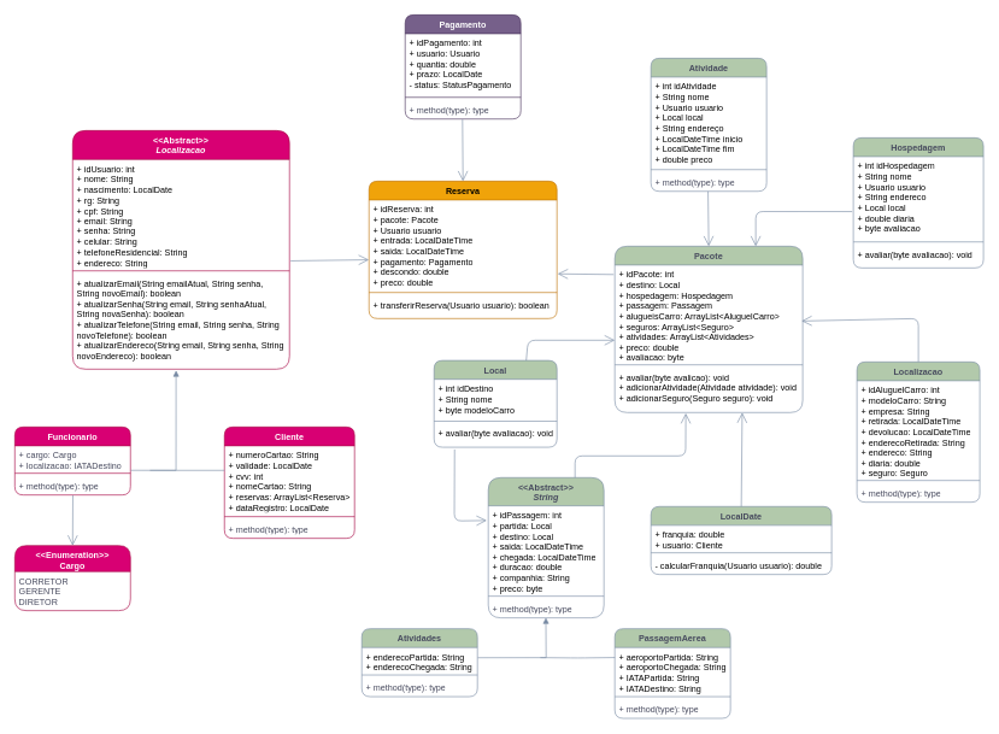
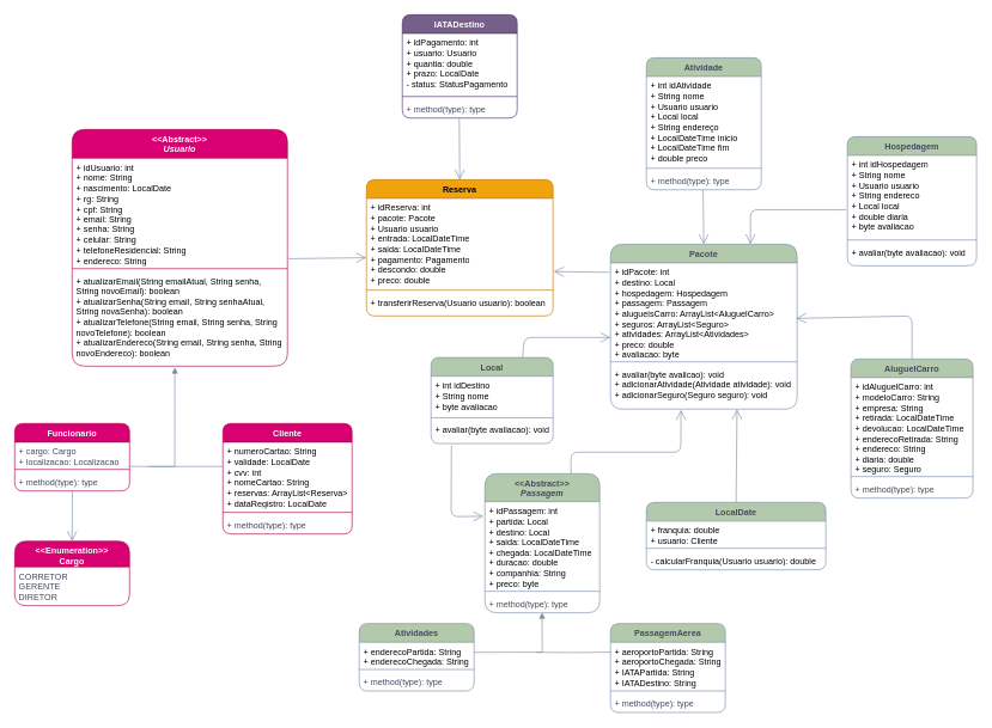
- <mxCell id="46" value="Pagamento" style="swimlane;fontStyle=1;align=center;verticalAlign=top;childLayout=stackLayout;horizontal=1;startSize=26;horizontalStack=0;resizeParent=1;resizeParentMax=0;resizeLast=0;collapsible=1;marginBottom=0;whiteSpace=wrap;html=1;rounded=1;strokeColor=#432D57;fontColor=#ffffff;fillColor=#76608a;" parent="1" vertex="1"><mxGeometry x="560" y="20" width="160" height="144" as="geometry" /></mxCell>
+ <mxCell id="46" value="IATADestino" style="swimlane;fontStyle=1;align=center;verticalAlign=top;childLayout=stackLayout;horizontal=1;startSize=26;horizontalStack=0;resizeParent=1;resizeParentMax=0;resizeLast=0;collapsible=1;marginBottom=0;whiteSpace=wrap;html=1;rounded=1;strokeColor=#432D57;fontColor=#ffffff;fillColor=#76608a;" parent="1" vertex="1"><mxGeometry x="560" y="20" width="160" height="144" as="geometry" /></mxCell>
- <mxCell id="50" value="&amp;lt;&amp;lt;Abstract&amp;gt;&amp;gt;&lt;br&gt;&lt;i&gt;Localizacao&lt;/i&gt;" style="swimlane;fontStyle=1;align=center;verticalAlign=top;childLayout=stackLayout;horizontal=1;startSize=40;horizontalStack=0;resizeParent=1;resizeParentMax=0;resizeLast=0;collapsible=1;marginBottom=0;whiteSpace=wrap;html=1;rounded=1;strokeColor=#A50040;fillColor=#d80073;fontColor=#ffffff;" parent="1" vertex="1"><mxGeometry x="100" y="180" width="300" height="330" as="geometry" /></mxCell>
+ <mxCell id="50" value="&amp;lt;&amp;lt;Abstract&amp;gt;&amp;gt;&lt;br&gt;&lt;i&gt;Usuario&lt;/i&gt;" style="swimlane;fontStyle=1;align=center;verticalAlign=top;childLayout=stackLayout;horizontal=1;startSize=40;horizontalStack=0;resizeParent=1;resizeParentMax=0;resizeLast=0;collapsible=1;marginBottom=0;whiteSpace=wrap;html=1;rounded=1;strokeColor=#A50040;fillColor=#d80073;fontColor=#ffffff;" parent="1" vertex="1"><mxGeometry x="100" y="180" width="300" height="330" as="geometry" /></mxCell>
- <mxCell id="30" value="Localizacao" style="swimlane;fontStyle=1;align=center;verticalAlign=top;childLayout=stackLayout;horizontal=1;startSize=26;horizontalStack=0;resizeParent=1;resizeParentMax=0;resizeLast=0;collapsible=1;marginBottom=0;whiteSpace=wrap;html=1;rounded=1;strokeColor=#788AA3;fontColor=#46495D;fillColor=#B2C9AB;" parent="1" vertex="1"><mxGeometry x="1185" y="500" width="170" height="194" as="geometry" /></mxCell>
+ <mxCell id="30" value="AluguelCarro" style="swimlane;fontStyle=1;align=center;verticalAlign=top;childLayout=stackLayout;horizontal=1;startSize=26;horizontalStack=0;resizeParent=1;resizeParentMax=0;resizeLast=0;collapsible=1;marginBottom=0;whiteSpace=wrap;html=1;rounded=1;strokeColor=#788AA3;fontColor=#46495D;fillColor=#B2C9AB;" parent="1" vertex="1"><mxGeometry x="1185" y="500" width="170" height="194" as="geometry" /></mxCell>
- <mxCell id="27" value="&lt;font color=&quot;#000000&quot;&gt;+ int idDestino&lt;br&gt;+ String nome&lt;br&gt;+ byte modeloCarro&lt;br&gt;&lt;/font&gt;" style="text;strokeColor=none;fillColor=none;align=left;verticalAlign=top;spacingLeft=4;spacingRight=4;overflow=hidden;rotatable=0;points=[[0,0.5],[1,0.5]];portConstraint=eastwest;whiteSpace=wrap;html=1;fontColor=#46495D;" parent="26" vertex="1"><mxGeometry y="26" width="170" height="54" as="geometry" /></mxCell>
+ <mxCell id="27" value="&lt;font color=&quot;#000000&quot;&gt;+ int idDestino&lt;br&gt;+ String nome&lt;br&gt;+ byte avaliacao&lt;br&gt;&lt;/font&gt;" style="text;strokeColor=none;fillColor=none;align=left;verticalAlign=top;spacingLeft=4;spacingRight=4;overflow=hidden;rotatable=0;points=[[0,0.5],[1,0.5]];portConstraint=eastwest;whiteSpace=wrap;html=1;fontColor=#46495D;" parent="26" vertex="1"><mxGeometry y="26" width="170" height="54" as="geometry" /></mxCell>
- <mxCell id="59" value="+ cargo: Cargo&lt;br&gt;+ localizacao: IATADestino" style="text;strokeColor=none;fillColor=none;align=left;verticalAlign=top;spacingLeft=4;spacingRight=4;overflow=hidden;rotatable=0;points=[[0,0.5],[1,0.5]];portConstraint=eastwest;whiteSpace=wrap;html=1;fontColor=#46495D;" parent="58" vertex="1"><mxGeometry y="26" width="160" height="34" as="geometry" /></mxCell>
+ <mxCell id="59" value="+ cargo: Cargo&lt;br&gt;+ localizacao: Localizacao" style="text;strokeColor=none;fillColor=none;align=left;verticalAlign=top;spacingLeft=4;spacingRight=4;overflow=hidden;rotatable=0;points=[[0,0.5],[1,0.5]];portConstraint=eastwest;whiteSpace=wrap;html=1;fontColor=#46495D;" parent="58" vertex="1"><mxGeometry y="26" width="160" height="34" as="geometry" /></mxCell>
- <mxCell id="10" value="&amp;lt;&amp;lt;Abstract&amp;gt;&amp;gt;&lt;br&gt;&lt;i&gt;String&lt;/i&gt;" style="swimlane;fontStyle=1;align=center;verticalAlign=top;childLayout=stackLayout;horizontal=1;startSize=39;horizontalStack=0;resizeParent=1;resizeParentMax=0;resizeLast=0;collapsible=1;marginBottom=0;whiteSpace=wrap;html=1;rounded=1;strokeColor=#788AA3;fontColor=#46495D;fillColor=#B2C9AB;" parent="1" vertex="1"><mxGeometry x="675" y="660" width="160" height="194" as="geometry" /></mxCell>
+ <mxCell id="10" value="&amp;lt;&amp;lt;Abstract&amp;gt;&amp;gt;&lt;br&gt;&lt;i&gt;Passagem&lt;/i&gt;" style="swimlane;fontStyle=1;align=center;verticalAlign=top;childLayout=stackLayout;horizontal=1;startSize=39;horizontalStack=0;resizeParent=1;resizeParentMax=0;resizeLast=0;collapsible=1;marginBottom=0;whiteSpace=wrap;html=1;rounded=1;strokeColor=#788AA3;fontColor=#46495D;fillColor=#B2C9AB;" parent="1" vertex="1"><mxGeometry x="675" y="660" width="160" height="194" as="geometry" /></mxCell>
